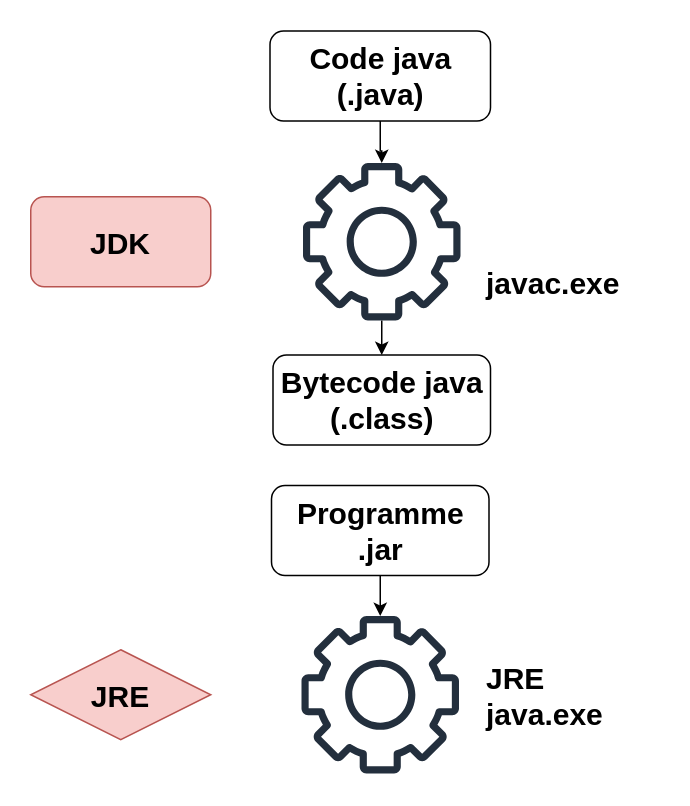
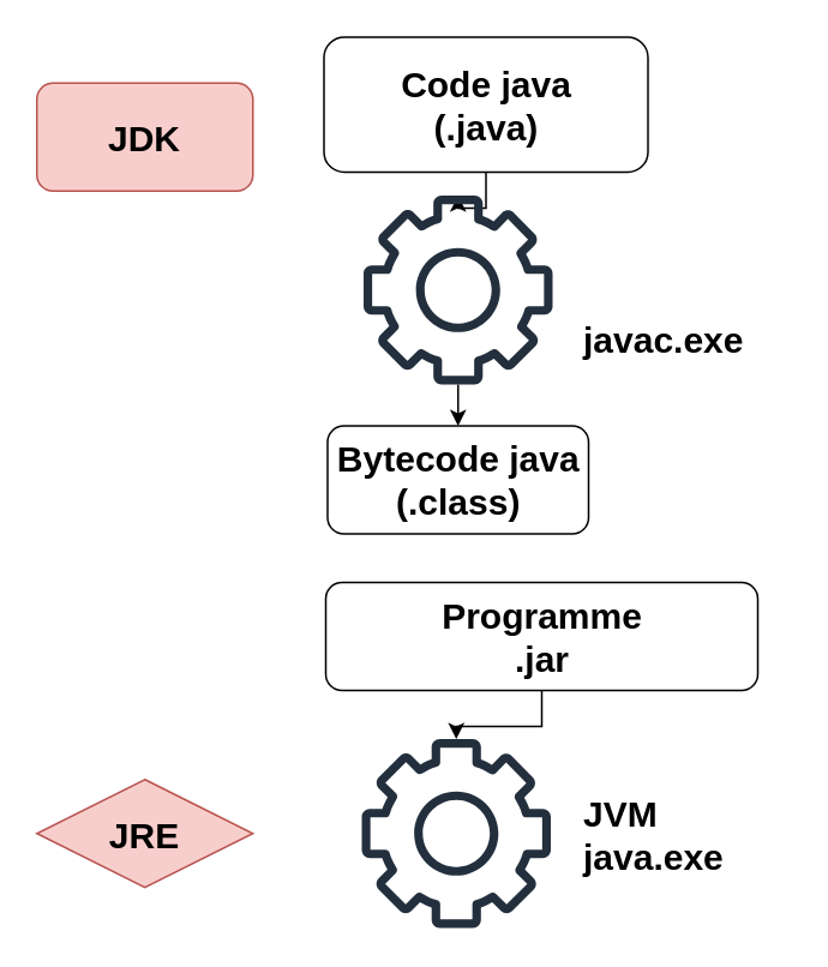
- <mxCell id="3" value="Code java&lt;br style=&quot;font-size: 20px&quot;&gt;(.java)" style="rounded=1;whiteSpace=wrap;html=1;fontSize=20;fontStyle=1" parent="1" vertex="1"><mxGeometry x="179.5" y="20" width="147" height="60" as="geometry" /></mxCell>
+ <mxCell id="3" value="Code java&lt;br style=&quot;font-size: 20px&quot;&gt;(.java)" style="rounded=1;whiteSpace=wrap;html=1;fontSize=20;fontStyle=1" parent="1" vertex="1"><mxGeometry x="179.5" y="20" width="180" height="75" as="geometry" /></mxCell>
- <mxCell id="4" value="JDK" style="rounded=1;whiteSpace=wrap;html=1;fillColor=#f8cecc;strokeColor=#b85450;fontSize=20;fontStyle=1" parent="1" vertex="1"><mxGeometry x="20" y="130.5" width="120" height="60" as="geometry" /></mxCell>
+ <mxCell id="4" value="JDK" style="rounded=1;whiteSpace=wrap;html=1;fillColor=#f8cecc;strokeColor=#b85450;fontSize=20;fontStyle=1" parent="1" vertex="1"><mxGeometry x="20" y="45.5" width="120" height="60" as="geometry" /></mxCell>
- <mxCell id="12" value="Programme&lt;br&gt;.jar" style="rounded=1;whiteSpace=wrap;html=1;fontSize=20;fontStyle=1" parent="1" vertex="1"><mxGeometry x="180.5" y="323" width="145" height="60" as="geometry" /></mxCell>
+ <mxCell id="12" value="Programme&lt;br&gt;.jar" style="rounded=1;whiteSpace=wrap;html=1;fontSize=20;fontStyle=1" parent="1" vertex="1"><mxGeometry x="180.5" y="323" width="240" height="60" as="geometry" /></mxCell>
- <mxCell id="10" value="JRE java.exe" style="text;html=1;align=left;verticalAlign=middle;whiteSpace=wrap;rounded=0;fontSize=20;fontStyle=1;fillColor=default;" parent="1" vertex="1"><mxGeometry x="322" y="436.5" width="116" height="52" as="geometry" /></mxCell>
+ <mxCell id="10" value="JVM java.exe" style="text;html=1;align=left;verticalAlign=middle;whiteSpace=wrap;rounded=0;fontSize=20;fontStyle=1;fillColor=default;" parent="1" vertex="1"><mxGeometry x="322" y="436.5" width="116" height="52" as="geometry" /></mxCell>
